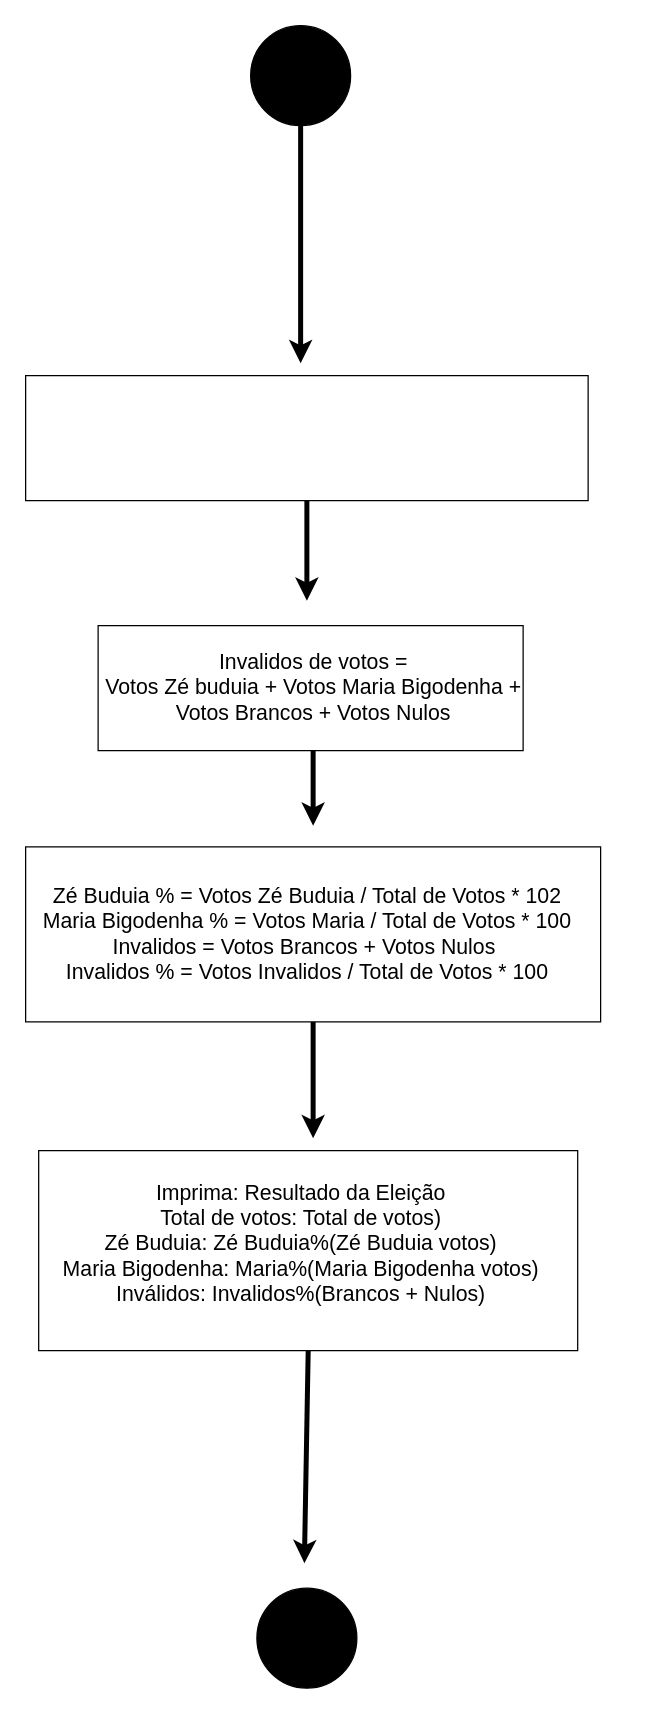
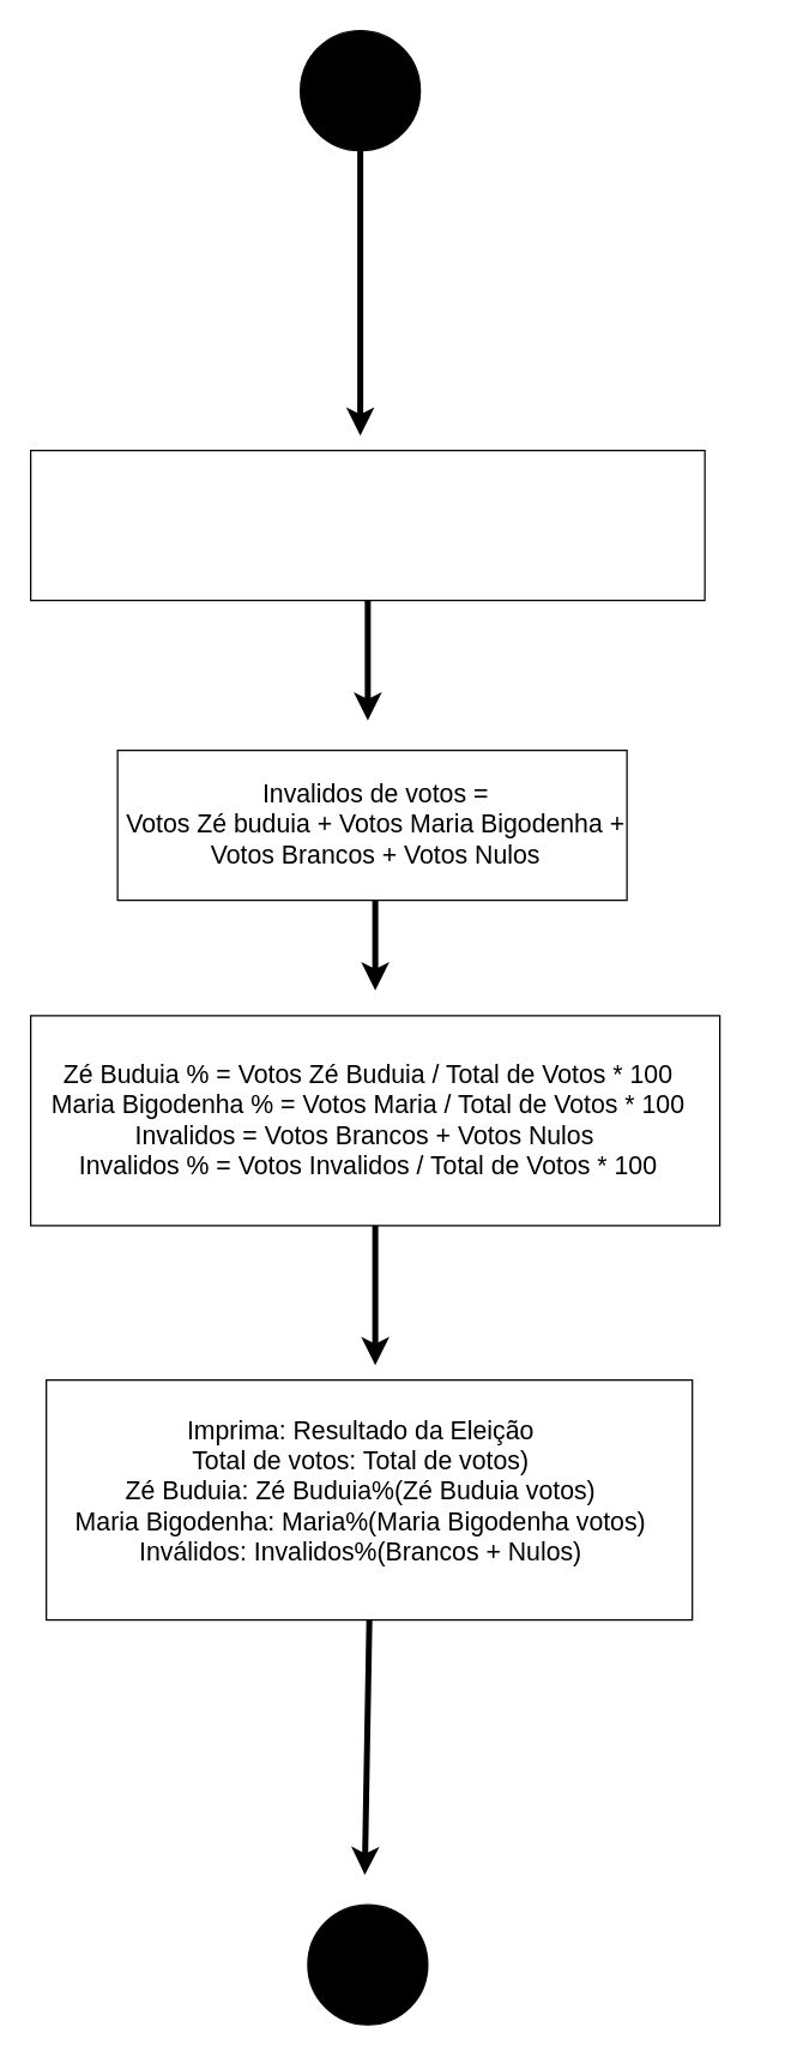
- <mxCell id="8" value="&lt;span style=&quot;font-size: 17px;&quot;&gt;Zé Buduia % = Votos Zé Buduia / Total de Votos * 102&lt;br&gt;&lt;/span&gt;&lt;span style=&quot;font-size: 17px;&quot;&gt;Maria Bigodenha % = Votos Maria / Total de Votos * 100&lt;br&gt;&lt;/span&gt;&lt;span style=&quot;font-size: 17px;&quot;&gt;Invalidos = Votos Brancos + Votos Nulos&amp;nbsp;&lt;br&gt;&lt;/span&gt;&lt;span style=&quot;font-size: 17px;&quot;&gt;Invalidos % = Votos Invalidos / Total de Votos * 100&lt;/span&gt;&lt;span style=&quot;font-size: 17px;&quot;&gt;&lt;br&gt;&lt;/span&gt;" style="text;html=1;resizable=0;autosize=1;align=center;verticalAlign=middle;points=[];fillColor=none;strokeColor=none;rounded=0;" parent="1" vertex="1"><mxGeometry x="20" y="697" width="450" height="100" as="geometry" /></mxCell>
+ <mxCell id="8" value="&lt;span style=&quot;font-size: 17px;&quot;&gt;Zé Buduia % = Votos Zé Buduia / Total de Votos * 100&lt;br&gt;&lt;/span&gt;&lt;span style=&quot;font-size: 17px;&quot;&gt;Maria Bigodenha % = Votos Maria / Total de Votos * 100&lt;br&gt;&lt;/span&gt;&lt;span style=&quot;font-size: 17px;&quot;&gt;Invalidos = Votos Brancos + Votos Nulos&amp;nbsp;&lt;br&gt;&lt;/span&gt;&lt;span style=&quot;font-size: 17px;&quot;&gt;Invalidos % = Votos Invalidos / Total de Votos * 100&lt;/span&gt;&lt;span style=&quot;font-size: 17px;&quot;&gt;&lt;br&gt;&lt;/span&gt;" style="text;html=1;resizable=0;autosize=1;align=center;verticalAlign=middle;points=[];fillColor=none;strokeColor=none;rounded=0;" parent="1" vertex="1"><mxGeometry x="20" y="697" width="450" height="100" as="geometry" /></mxCell>
